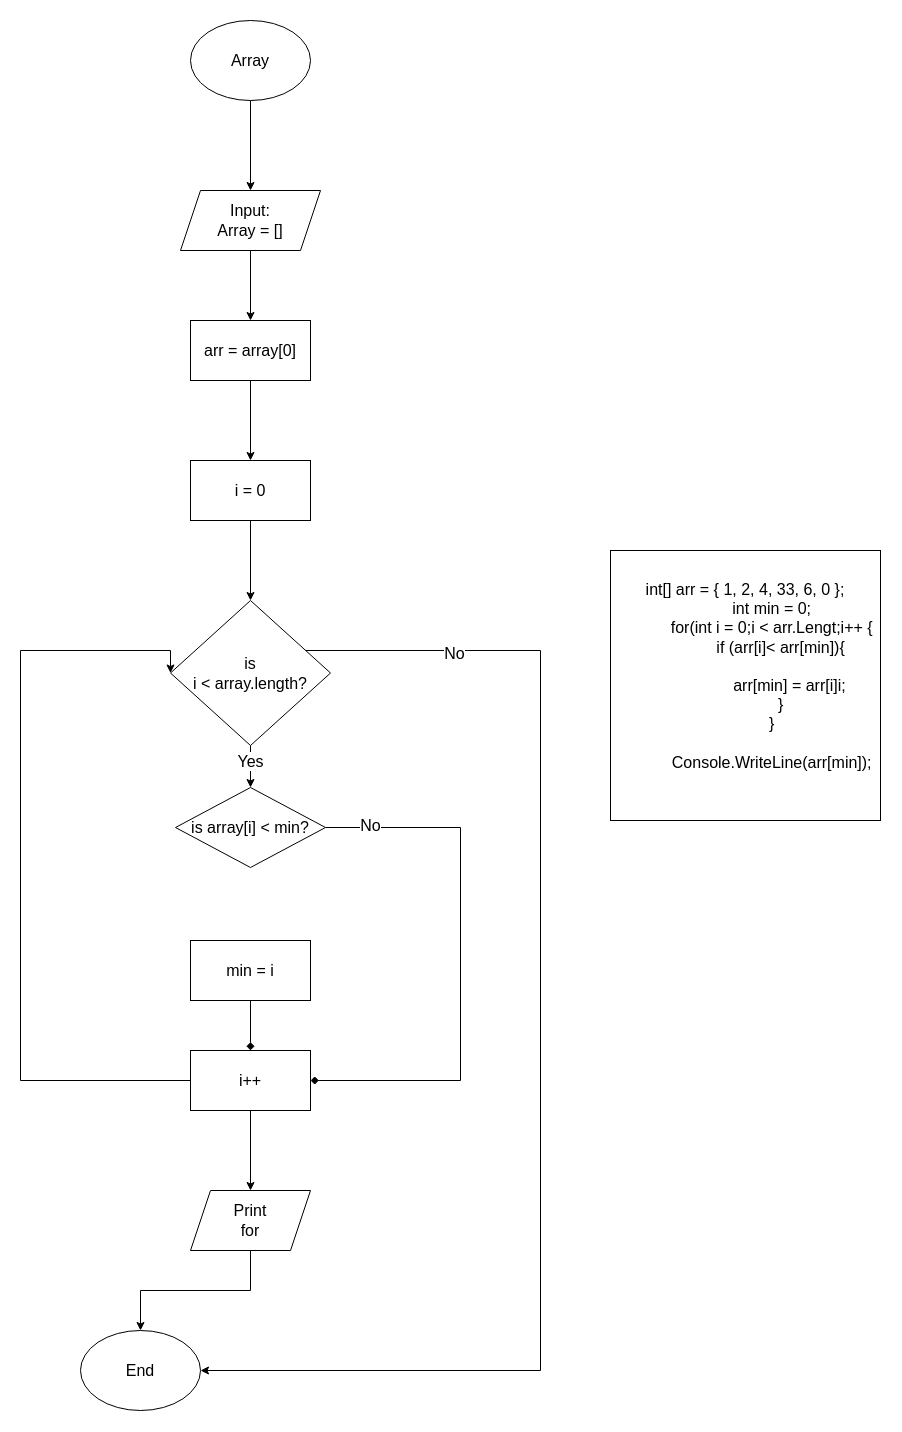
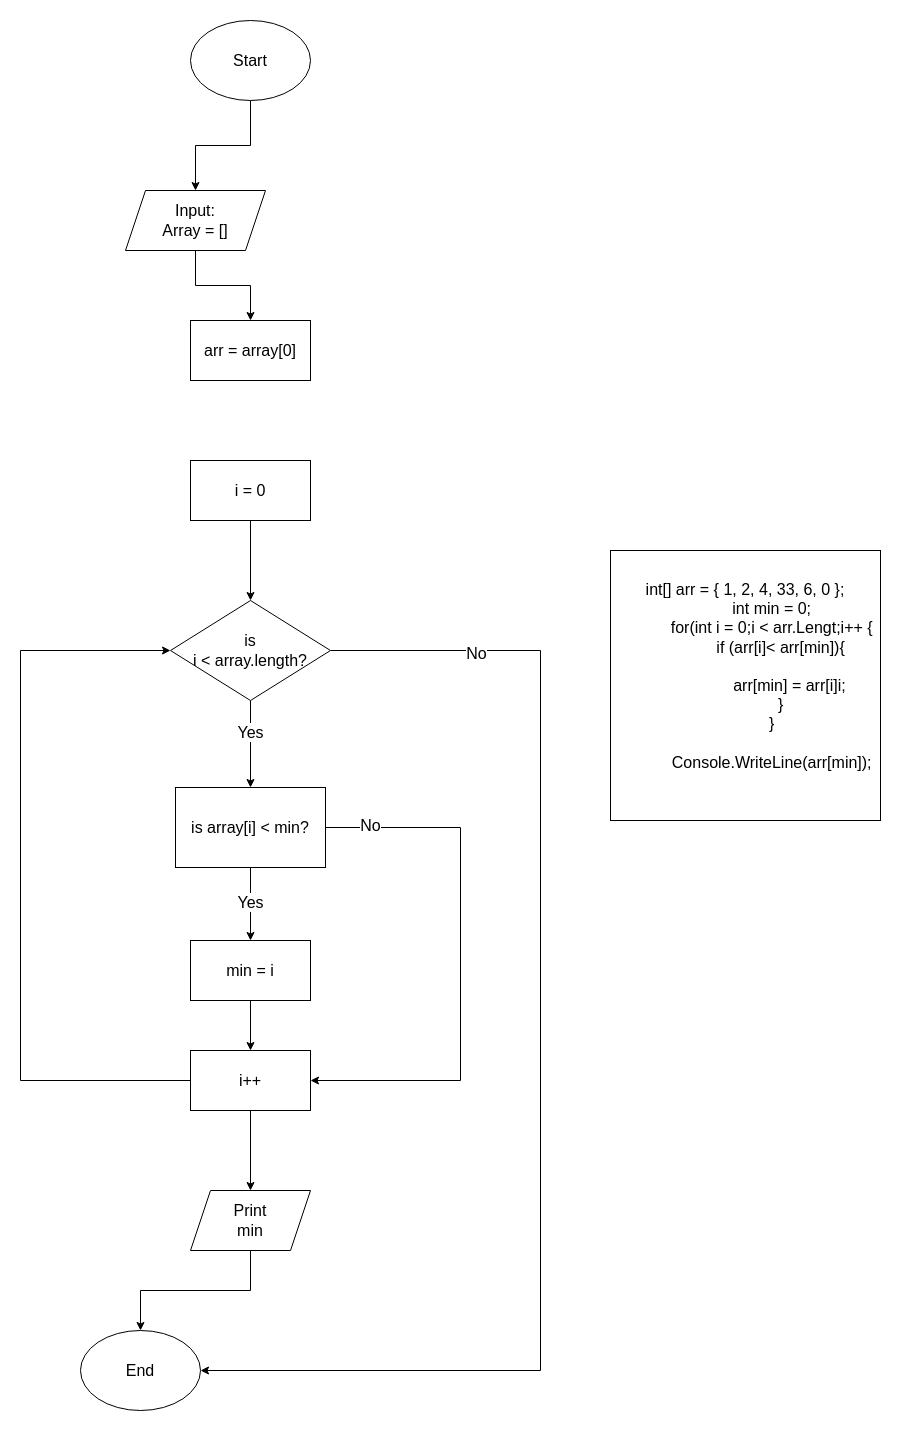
- <mxCell id="4" value="&lt;font style=&quot;font-size: 16px;&quot;&gt;Array&lt;/font&gt;" style="ellipse;whiteSpace=wrap;html=1;" parent="1" vertex="1"><mxGeometry x="190" y="20" width="120" height="80" as="geometry" /></mxCell>
+ <mxCell id="4" value="&lt;font style=&quot;font-size: 16px;&quot;&gt;Start&lt;/font&gt;" style="ellipse;whiteSpace=wrap;html=1;" parent="1" vertex="1"><mxGeometry x="190" y="20" width="120" height="80" as="geometry" /></mxCell>
- <mxCell id="15" value="Input:&lt;br style=&quot;border-color: var(--border-color);&quot;&gt;Array = []" style="shape=parallelogram;perimeter=parallelogramPerimeter;whiteSpace=wrap;html=1;fixedSize=1;fontSize=16;" parent="1" vertex="1"><mxGeometry x="180" y="190" width="140" height="60" as="geometry" /></mxCell>
+ <mxCell id="15" value="Input:&lt;br style=&quot;border-color: var(--border-color);&quot;&gt;Array = []" style="shape=parallelogram;perimeter=parallelogramPerimeter;whiteSpace=wrap;html=1;fixedSize=1;fontSize=16;" parent="1" vertex="1"><mxGeometry x="125" y="190" width="140" height="60" as="geometry" /></mxCell>
- <mxCell id="5" style="edgeStyle=orthogonalEdgeStyle;rounded=0;orthogonalLoop=1;jettySize=auto;html=1;fontSize=16;" parent="1" source="6" target="8" edge="1"><mxGeometry relative="1" as="geometry" /></mxCell>
- <mxCell id="13" value="is&lt;br&gt;i &amp;lt; array.length?" style="rhombus;whiteSpace=wrap;html=1;fontSize=16;" parent="1" vertex="1"><mxGeometry x="170" y="600" width="160" height="145" as="geometry" /></mxCell>
+ <mxCell id="13" value="is&lt;br&gt;i &amp;lt; array.length?" style="rhombus;whiteSpace=wrap;html=1;fontSize=16;" parent="1" vertex="1"><mxGeometry x="170" y="600" width="160" height="100" as="geometry" /></mxCell>
- <mxCell id="20" value="is array[i] &amp;lt; min?" style="rhombus;whiteSpace=wrap;html=1;fontSize=16;" parent="1" vertex="1"><mxGeometry x="175" y="787" width="150" height="80" as="geometry" /></mxCell>
+ <mxCell id="20" value="is array[i] &amp;lt; min?" style="whiteSpace=wrap;html=1;fontSize=16;rounded=0;" parent="1" vertex="1"><mxGeometry x="175" y="787" width="150" height="80" as="geometry" /></mxCell>
+ <mxCell id="16" style="edgeStyle=orthogonalEdgeStyle;rounded=0;orthogonalLoop=1;jettySize=auto;html=1;entryX=0.5;entryY=0;entryDx=0;entryDy=0;fontSize=16;" parent="1" source="20" target="22" edge="1"><mxGeometry relative="1" as="geometry" /></mxCell>
+ <mxCell id="17" value="Yes" style="edgeLabel;html=1;align=center;verticalAlign=middle;resizable=0;points=[];fontSize=16;" parent="16" vertex="1" connectable="0"><mxGeometry x="-0.069" y="-1" relative="1" as="geometry"><mxPoint as="offset" /></mxGeometry></mxCell>
- <mxCell id="21" style="edgeStyle=orthogonalEdgeStyle;rounded=0;orthogonalLoop=1;jettySize=auto;html=1;fontSize=16;endArrow=diamond;" parent="1" source="22" target="25" edge="1"><mxGeometry relative="1" as="geometry" /></mxCell>
+ <mxCell id="21" style="edgeStyle=orthogonalEdgeStyle;rounded=0;orthogonalLoop=1;jettySize=auto;html=1;fontSize=16;" parent="1" source="22" target="25" edge="1"><mxGeometry relative="1" as="geometry" /></mxCell>
- <mxCell id="18" style="edgeStyle=orthogonalEdgeStyle;rounded=0;orthogonalLoop=1;jettySize=auto;html=1;entryX=1;entryY=0.5;entryDx=0;entryDy=0;fontSize=16;endArrow=diamond;" parent="1" source="20" target="25" edge="1"><mxGeometry x="0.083" y="30" relative="1" as="geometry"><Array as="points"><mxPoint x="460" y="827" /><mxPoint x="460" y="1080" /></Array><mxPoint as="offset" /></mxGeometry></mxCell>
+ <mxCell id="18" style="edgeStyle=orthogonalEdgeStyle;rounded=0;orthogonalLoop=1;jettySize=auto;html=1;entryX=1;entryY=0.5;entryDx=0;entryDy=0;fontSize=16;" parent="1" source="20" target="25" edge="1"><mxGeometry x="0.083" y="30" relative="1" as="geometry"><Array as="points"><mxPoint x="460" y="827" /><mxPoint x="460" y="1080" /></Array><mxPoint as="offset" /></mxGeometry></mxCell>
- <mxCell id="28" value="Print&lt;br&gt;for" style="shape=parallelogram;perimeter=parallelogramPerimeter;whiteSpace=wrap;html=1;fixedSize=1;fontSize=16;" parent="1" vertex="1"><mxGeometry x="190" y="1190" width="120" height="60" as="geometry" /></mxCell>
+ <mxCell id="28" value="Print&lt;br&gt;min" style="shape=parallelogram;perimeter=parallelogramPerimeter;whiteSpace=wrap;html=1;fixedSize=1;fontSize=16;" parent="1" vertex="1"><mxGeometry x="190" y="1190" width="120" height="60" as="geometry" /></mxCell>
